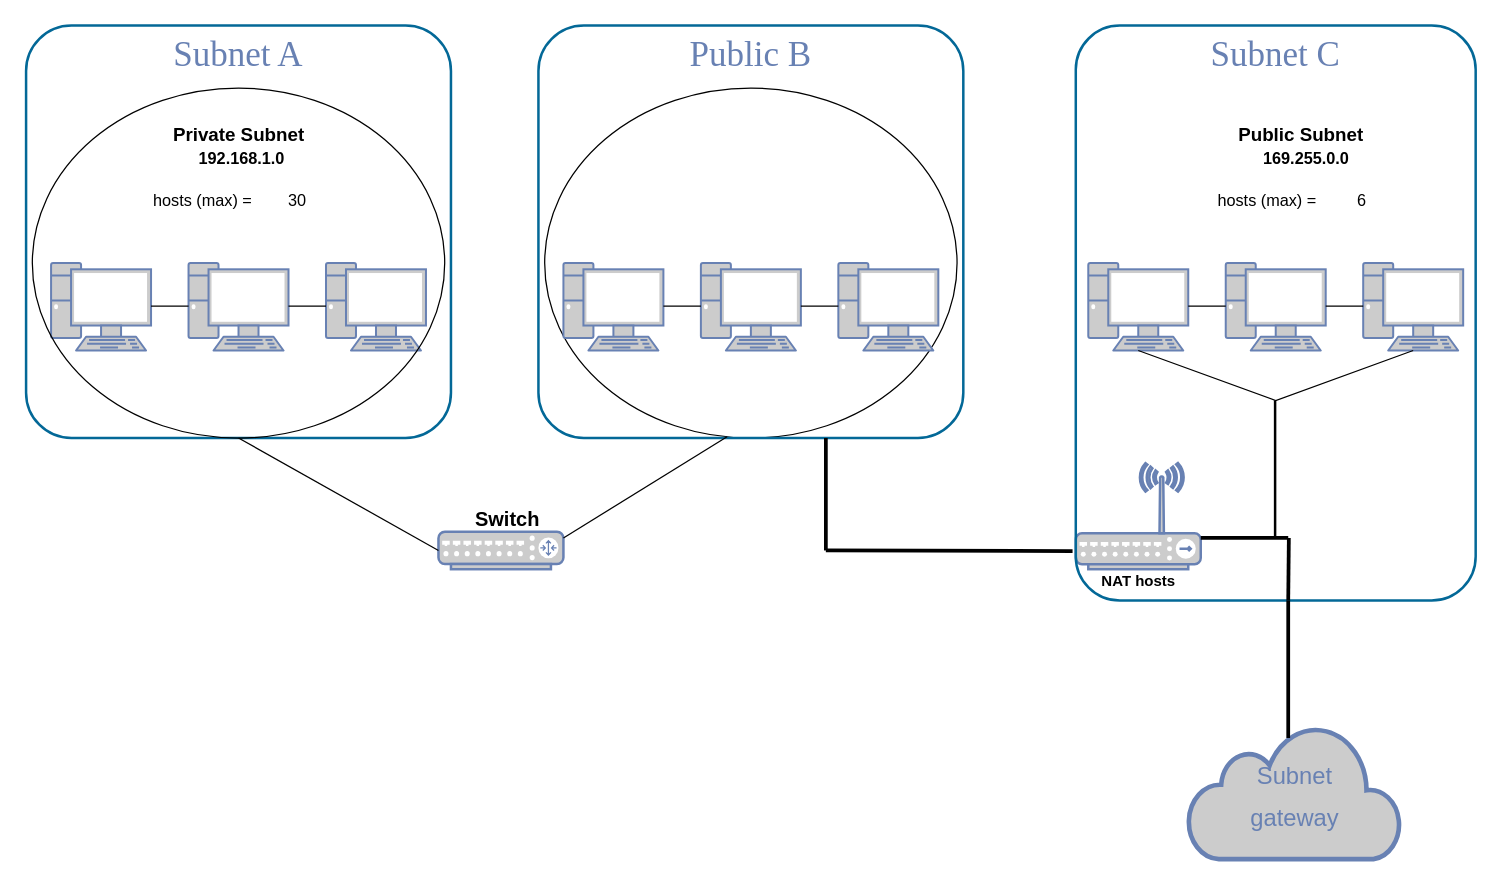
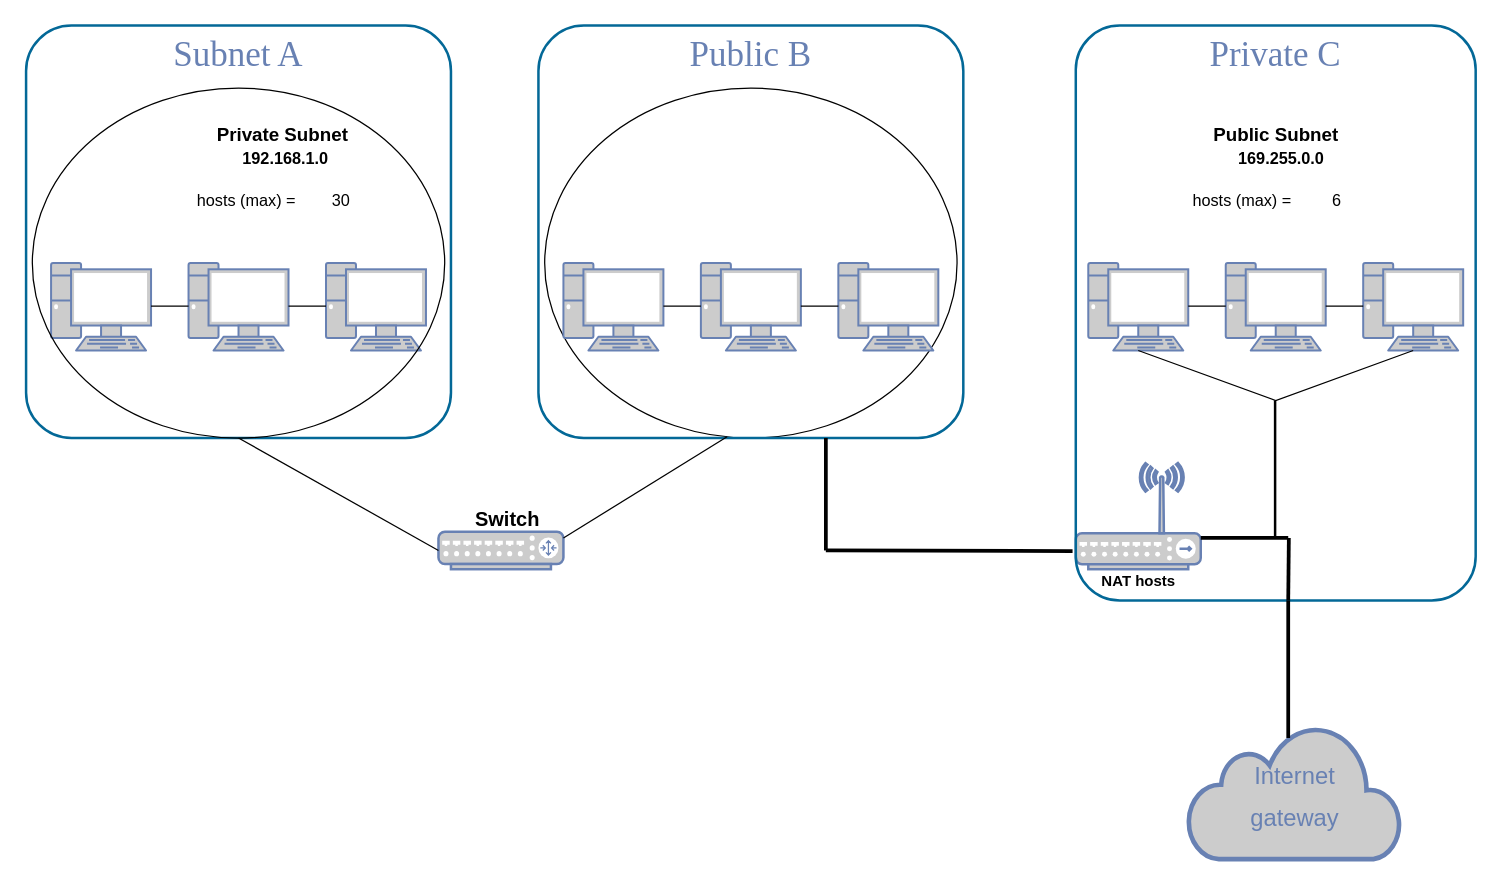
- <mxCell id="20" value="Subnet C" style="rounded=1;whiteSpace=wrap;html=1;shadow=0;comic=0;strokeColor=#036897;strokeWidth=2;fillColor=none;fontFamily=Verdana;fontSize=28;fontColor=#6881B3;align=center;arcSize=11;verticalAlign=top;" vertex="1" parent="1"><mxGeometry x="860" y="20" width="320" height="460" as="geometry" /></mxCell>
+ <mxCell id="20" value="Private C" style="rounded=1;whiteSpace=wrap;html=1;shadow=0;comic=0;strokeColor=#036897;strokeWidth=2;fillColor=none;fontFamily=Verdana;fontSize=28;fontColor=#6881B3;align=center;arcSize=11;verticalAlign=top;" vertex="1" parent="1"><mxGeometry x="860" y="20" width="320" height="460" as="geometry" /></mxCell>
- <mxCell id="7" value="&lt;div style=&quot;font-size: 15px;&quot;&gt;&lt;b style=&quot;&quot;&gt;&lt;span style=&quot;&quot;&gt;Private Subnet&lt;/span&gt;&lt;br&gt;&lt;font style=&quot;font-size: 15px;&quot;&gt;&amp;nbsp; &lt;/font&gt;&lt;/b&gt;&lt;font style=&quot;font-size: 13px;&quot;&gt;&lt;b style=&quot;background-color: initial;&quot;&gt;&lt;font style=&quot;font-size: 13px;&quot;&gt;192.168.1.0&lt;/font&gt;&lt;/b&gt;&lt;b style=&quot;background-color: initial;&quot;&gt;&lt;font style=&quot;font-size: 13px;&quot;&gt;&amp;nbsp;&lt;/font&gt;&lt;/b&gt;&lt;/font&gt;&lt;/div&gt;&lt;div style=&quot;font-size: 15px;&quot;&gt;&lt;font style=&quot;font-size: 13px;&quot;&gt;&lt;b style=&quot;background-color: initial;&quot;&gt;&lt;font style=&quot;font-size: 13px;&quot;&gt;&lt;br&gt;&lt;/font&gt;&lt;/b&gt;&lt;/font&gt;&lt;/div&gt;&lt;div style=&quot;font-size: 13px;&quot;&gt;&lt;span style=&quot;&quot;&gt;hosts (max) =&amp;nbsp; &lt;span style=&quot;&quot;&gt;&lt;span style=&quot;white-space: pre;&quot;&gt;&amp;nbsp;&amp;nbsp;&amp;nbsp;   &lt;/span&gt;&lt;/span&gt;30&amp;nbsp; &lt;span style=&quot;&quot;&gt;&lt;span style=&quot;white-space: pre;&quot;&gt;&amp;nbsp;&amp;nbsp;&lt;/span&gt;&lt;/span&gt;&lt;/span&gt;&lt;/div&gt;&lt;div&gt;&lt;span style=&quot;&quot;&gt;&lt;span style=&quot;&quot;&gt;&lt;span style=&quot;white-space: pre;&quot;&gt;&amp;nbsp;&amp;nbsp;&amp;nbsp;&amp;nbsp;     &lt;/span&gt;&lt;/span&gt;&lt;/span&gt;&lt;/div&gt;" style="text;html=1;align=center;verticalAlign=middle;resizable=0;points=[];autosize=1;strokeColor=none;fillColor=none;" vertex="1" parent="1"><mxGeometry x="110" y="90" width="160" height="100" as="geometry" /></mxCell>
+ <mxCell id="7" value="&lt;div style=&quot;font-size: 15px;&quot;&gt;&lt;b style=&quot;&quot;&gt;&lt;span style=&quot;&quot;&gt;Private Subnet&lt;/span&gt;&lt;br&gt;&lt;font style=&quot;font-size: 15px;&quot;&gt;&amp;nbsp; &lt;/font&gt;&lt;/b&gt;&lt;font style=&quot;font-size: 13px;&quot;&gt;&lt;b style=&quot;background-color: initial;&quot;&gt;&lt;font style=&quot;font-size: 13px;&quot;&gt;192.168.1.0&lt;/font&gt;&lt;/b&gt;&lt;b style=&quot;background-color: initial;&quot;&gt;&lt;font style=&quot;font-size: 13px;&quot;&gt;&amp;nbsp;&lt;/font&gt;&lt;/b&gt;&lt;/font&gt;&lt;/div&gt;&lt;div style=&quot;font-size: 15px;&quot;&gt;&lt;font style=&quot;font-size: 13px;&quot;&gt;&lt;b style=&quot;background-color: initial;&quot;&gt;&lt;font style=&quot;font-size: 13px;&quot;&gt;&lt;br&gt;&lt;/font&gt;&lt;/b&gt;&lt;/font&gt;&lt;/div&gt;&lt;div style=&quot;font-size: 13px;&quot;&gt;&lt;span style=&quot;&quot;&gt;hosts (max) =&amp;nbsp; &lt;span style=&quot;&quot;&gt;&lt;span style=&quot;white-space: pre;&quot;&gt;&amp;nbsp;&amp;nbsp;&amp;nbsp;   &lt;/span&gt;&lt;/span&gt;30&amp;nbsp; &lt;span style=&quot;&quot;&gt;&lt;span style=&quot;white-space: pre;&quot;&gt;&amp;nbsp;&amp;nbsp;&lt;/span&gt;&lt;/span&gt;&lt;/span&gt;&lt;/div&gt;&lt;div&gt;&lt;span style=&quot;&quot;&gt;&lt;span style=&quot;&quot;&gt;&lt;span style=&quot;white-space: pre;&quot;&gt;&amp;nbsp;&amp;nbsp;&amp;nbsp;&amp;nbsp;     &lt;/span&gt;&lt;/span&gt;&lt;/span&gt;&lt;/div&gt;" style="text;html=1;align=center;verticalAlign=middle;resizable=0;points=[];autosize=1;strokeColor=none;fillColor=none;" vertex="1" parent="1"><mxGeometry x="145" y="90" width="160" height="100" as="geometry" /></mxCell>
- <mxCell id="22" value="&lt;div style=&quot;&quot;&gt;&lt;b style=&quot;&quot;&gt;&lt;span style=&quot;font-size: 15px;&quot;&gt;Public Subnet&lt;/span&gt;&lt;br&gt;&lt;font style=&quot;font-size: 15px;&quot;&gt;&amp;nbsp; &lt;/font&gt;&lt;font style=&quot;font-size: 13px;&quot;&gt;169.255.0.0&lt;/font&gt;&lt;/b&gt;&lt;/div&gt;&lt;div style=&quot;font-size: 15px;&quot;&gt;&lt;font style=&quot;font-size: 13px;&quot;&gt;&lt;b style=&quot;background-color: initial;&quot;&gt;&lt;font style=&quot;font-size: 13px;&quot;&gt;&lt;br&gt;&lt;/font&gt;&lt;/b&gt;&lt;/font&gt;&lt;/div&gt;&lt;div style=&quot;font-size: 13px;&quot;&gt;&lt;span style=&quot;&quot;&gt;hosts (max) =&amp;nbsp; &lt;span style=&quot;&quot;&gt;&lt;span style=&quot;white-space: pre;&quot;&gt;&amp;nbsp;&amp;nbsp;&amp;nbsp;    6&lt;/span&gt;&lt;/span&gt;&amp;nbsp;&amp;nbsp;&lt;span style=&quot;&quot;&gt;&lt;span style=&quot;white-space: pre;&quot;&gt;&amp;nbsp;&amp;nbsp;&lt;/span&gt;&lt;/span&gt;&lt;/span&gt;&lt;/div&gt;&lt;div&gt;&lt;br&gt;&lt;/div&gt;" style="text;html=1;align=center;verticalAlign=middle;resizable=0;points=[];autosize=1;strokeColor=none;fillColor=none;" vertex="1" parent="1"><mxGeometry x="960" y="90" width="160" height="100" as="geometry" /></mxCell>
+ <mxCell id="22" value="&lt;div style=&quot;&quot;&gt;&lt;b style=&quot;&quot;&gt;&lt;span style=&quot;font-size: 15px;&quot;&gt;Public Subnet&lt;/span&gt;&lt;br&gt;&lt;font style=&quot;font-size: 15px;&quot;&gt;&amp;nbsp; &lt;/font&gt;&lt;font style=&quot;font-size: 13px;&quot;&gt;169.255.0.0&lt;/font&gt;&lt;/b&gt;&lt;/div&gt;&lt;div style=&quot;font-size: 15px;&quot;&gt;&lt;font style=&quot;font-size: 13px;&quot;&gt;&lt;b style=&quot;background-color: initial;&quot;&gt;&lt;font style=&quot;font-size: 13px;&quot;&gt;&lt;br&gt;&lt;/font&gt;&lt;/b&gt;&lt;/font&gt;&lt;/div&gt;&lt;div style=&quot;font-size: 13px;&quot;&gt;&lt;span style=&quot;&quot;&gt;hosts (max) =&amp;nbsp; &lt;span style=&quot;&quot;&gt;&lt;span style=&quot;white-space: pre;&quot;&gt;&amp;nbsp;&amp;nbsp;&amp;nbsp;    6&lt;/span&gt;&lt;/span&gt;&amp;nbsp;&amp;nbsp;&lt;span style=&quot;&quot;&gt;&lt;span style=&quot;white-space: pre;&quot;&gt;&amp;nbsp;&amp;nbsp;&lt;/span&gt;&lt;/span&gt;&lt;/span&gt;&lt;/div&gt;&lt;div&gt;&lt;br&gt;&lt;/div&gt;" style="text;html=1;align=center;verticalAlign=middle;resizable=0;points=[];autosize=1;strokeColor=none;fillColor=none;" vertex="1" parent="1"><mxGeometry x="940" y="90" width="160" height="100" as="geometry" /></mxCell>
- <mxCell id="4" value="&lt;font style=&quot;font-size: 19px;&quot;&gt;Subnet&lt;br&gt;gateway&lt;/font&gt;" style="html=1;fillColor=#CCCCCC;strokeColor=#6881B3;gradientColor=none;gradientDirection=north;strokeWidth=2;shape=mxgraph.networks.cloud;fontColor=#6881B3;rounded=0;shadow=0;comic=0;align=center;fontSize=28;" parent="1" vertex="1"><mxGeometry x="950" y="580" width="170" height="107" as="geometry" /></mxCell>
+ <mxCell id="4" value="&lt;font style=&quot;font-size: 19px;&quot;&gt;Internet&lt;br&gt;gateway&lt;/font&gt;" style="html=1;fillColor=#CCCCCC;strokeColor=#6881B3;gradientColor=none;gradientDirection=north;strokeWidth=2;shape=mxgraph.networks.cloud;fontColor=#6881B3;rounded=0;shadow=0;comic=0;align=center;fontSize=28;" parent="1" vertex="1"><mxGeometry x="950" y="580" width="170" height="107" as="geometry" /></mxCell>
